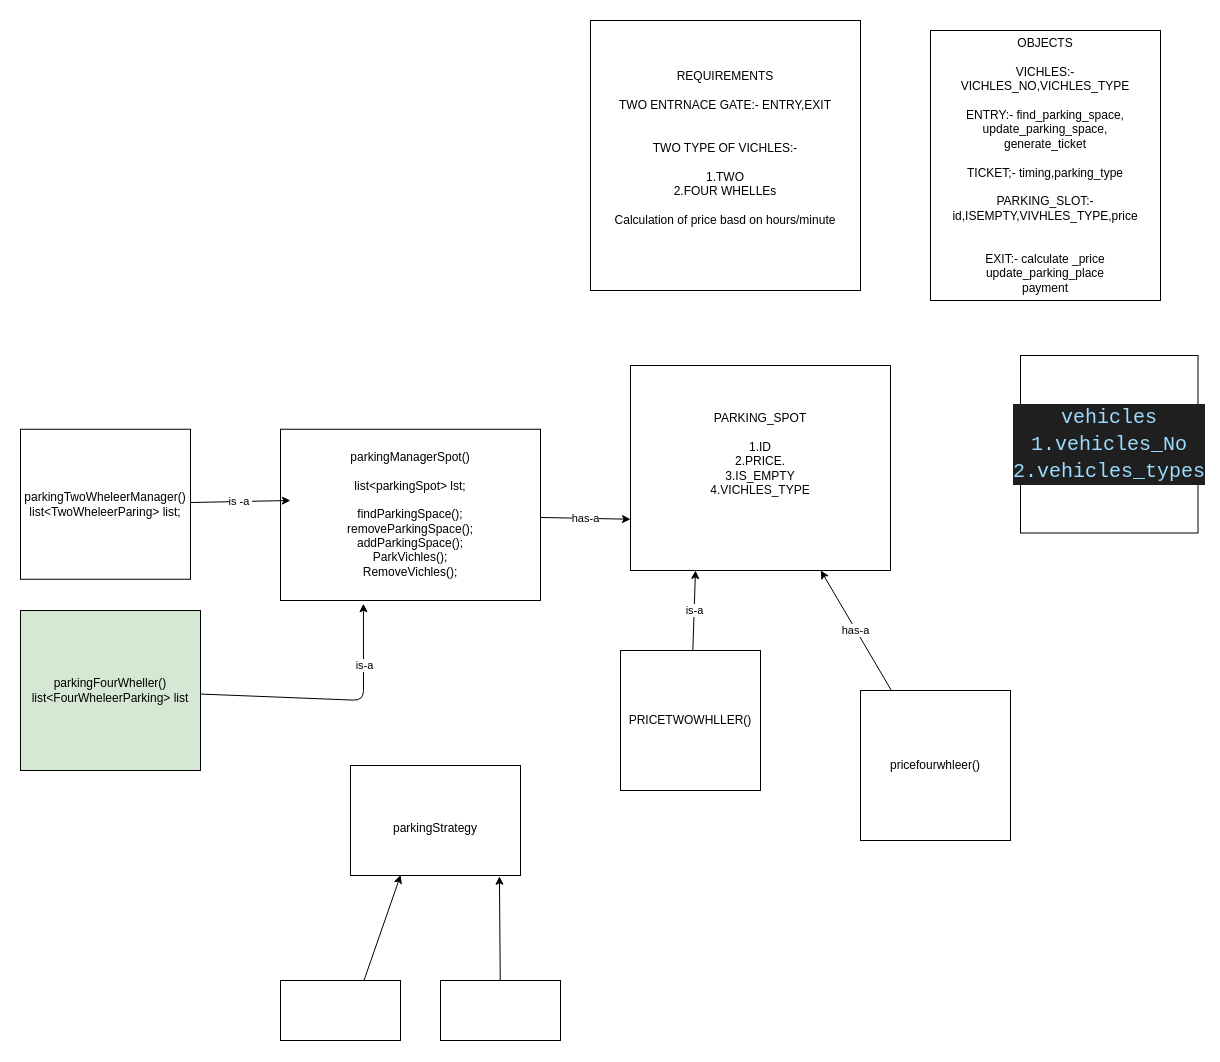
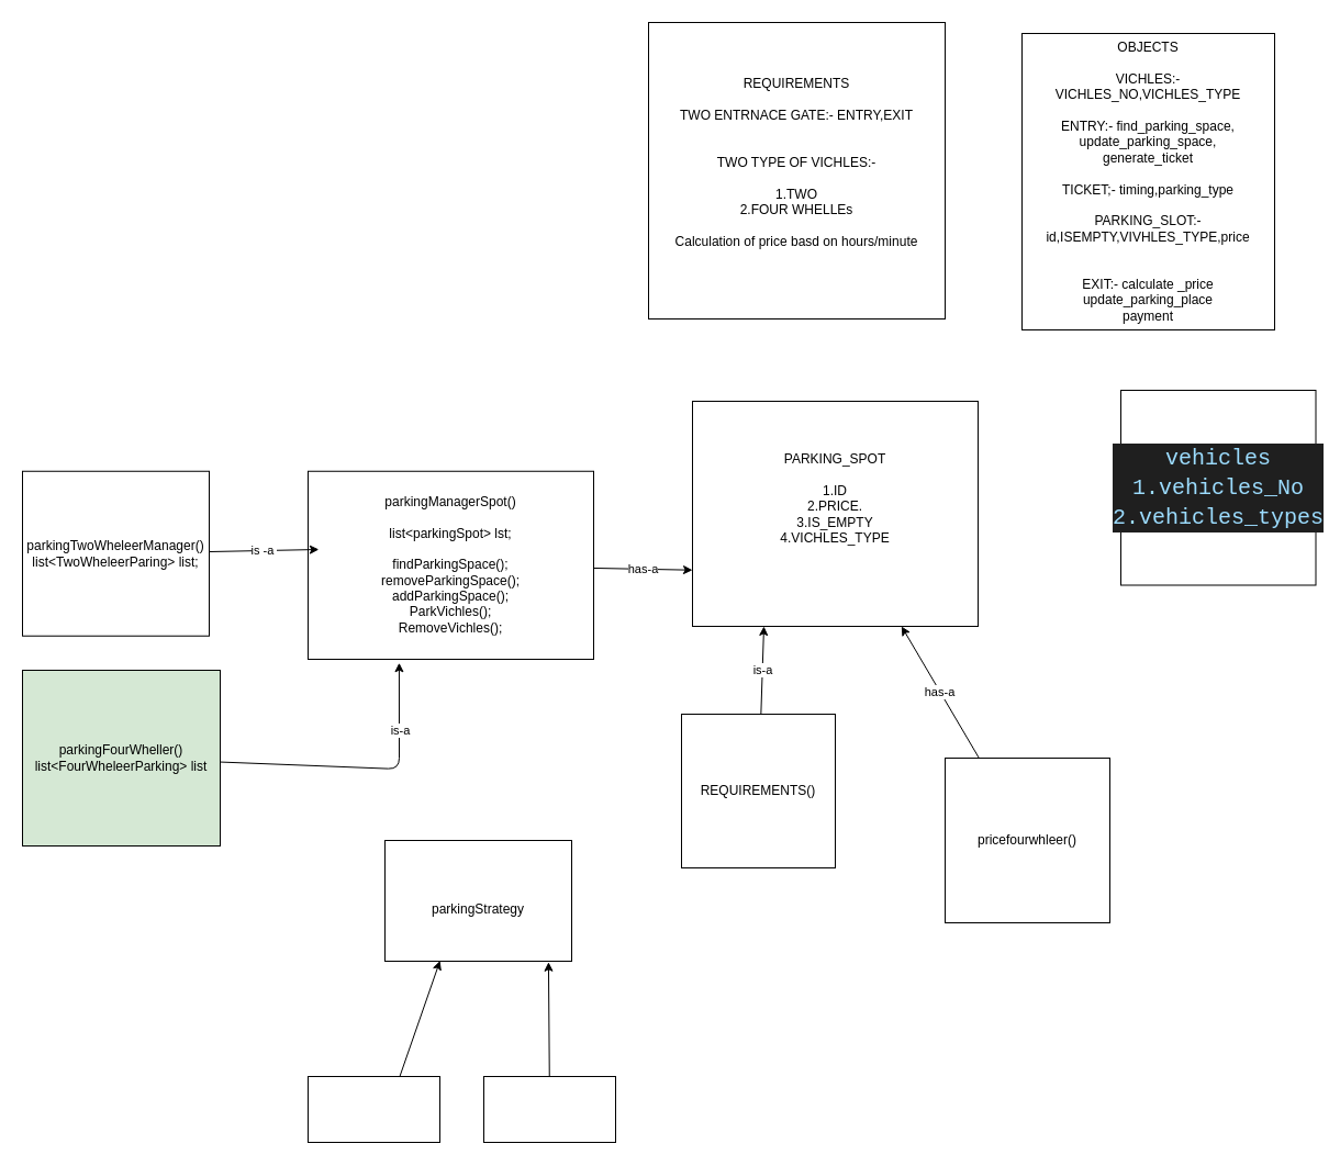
- <mxCell id="6" value="PRICETWOWHLLER()" style="whiteSpace=wrap;html=1;aspect=fixed;" parent="1" vertex="1"><mxGeometry x="620" y="650" width="140" height="140" as="geometry" /></mxCell>
+ <mxCell id="6" value="REQUIREMENTS()" style="whiteSpace=wrap;html=1;aspect=fixed;" parent="1" vertex="1"><mxGeometry x="620" y="650" width="140" height="140" as="geometry" /></mxCell>
